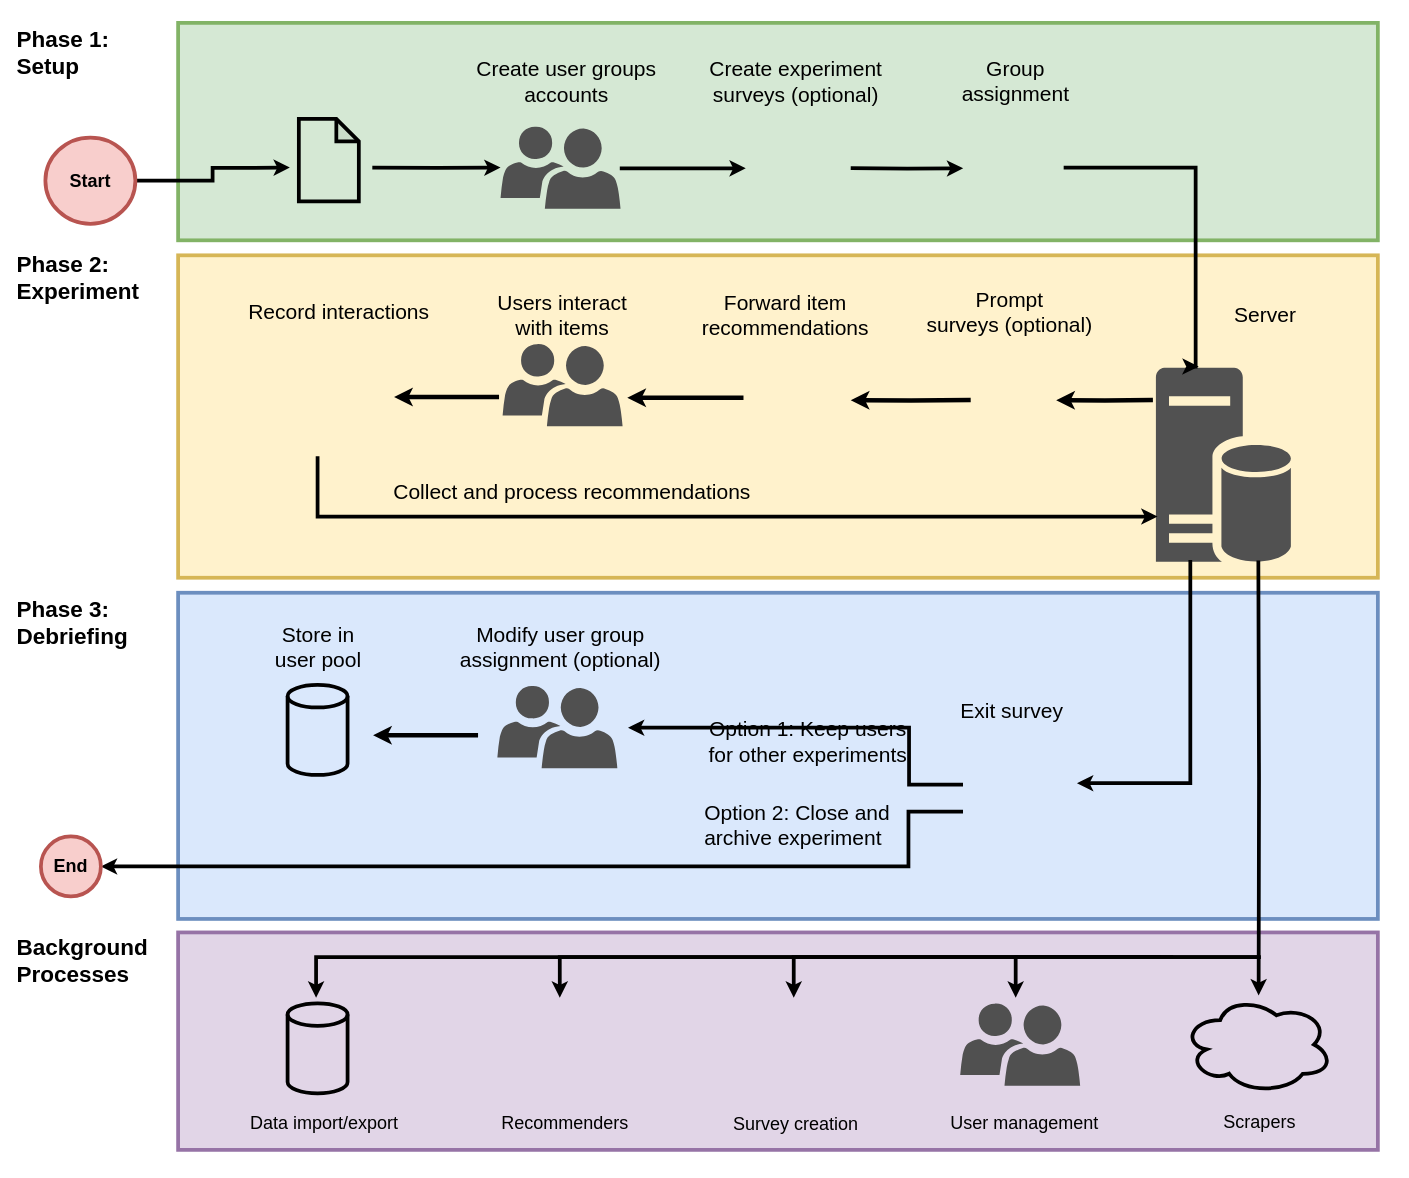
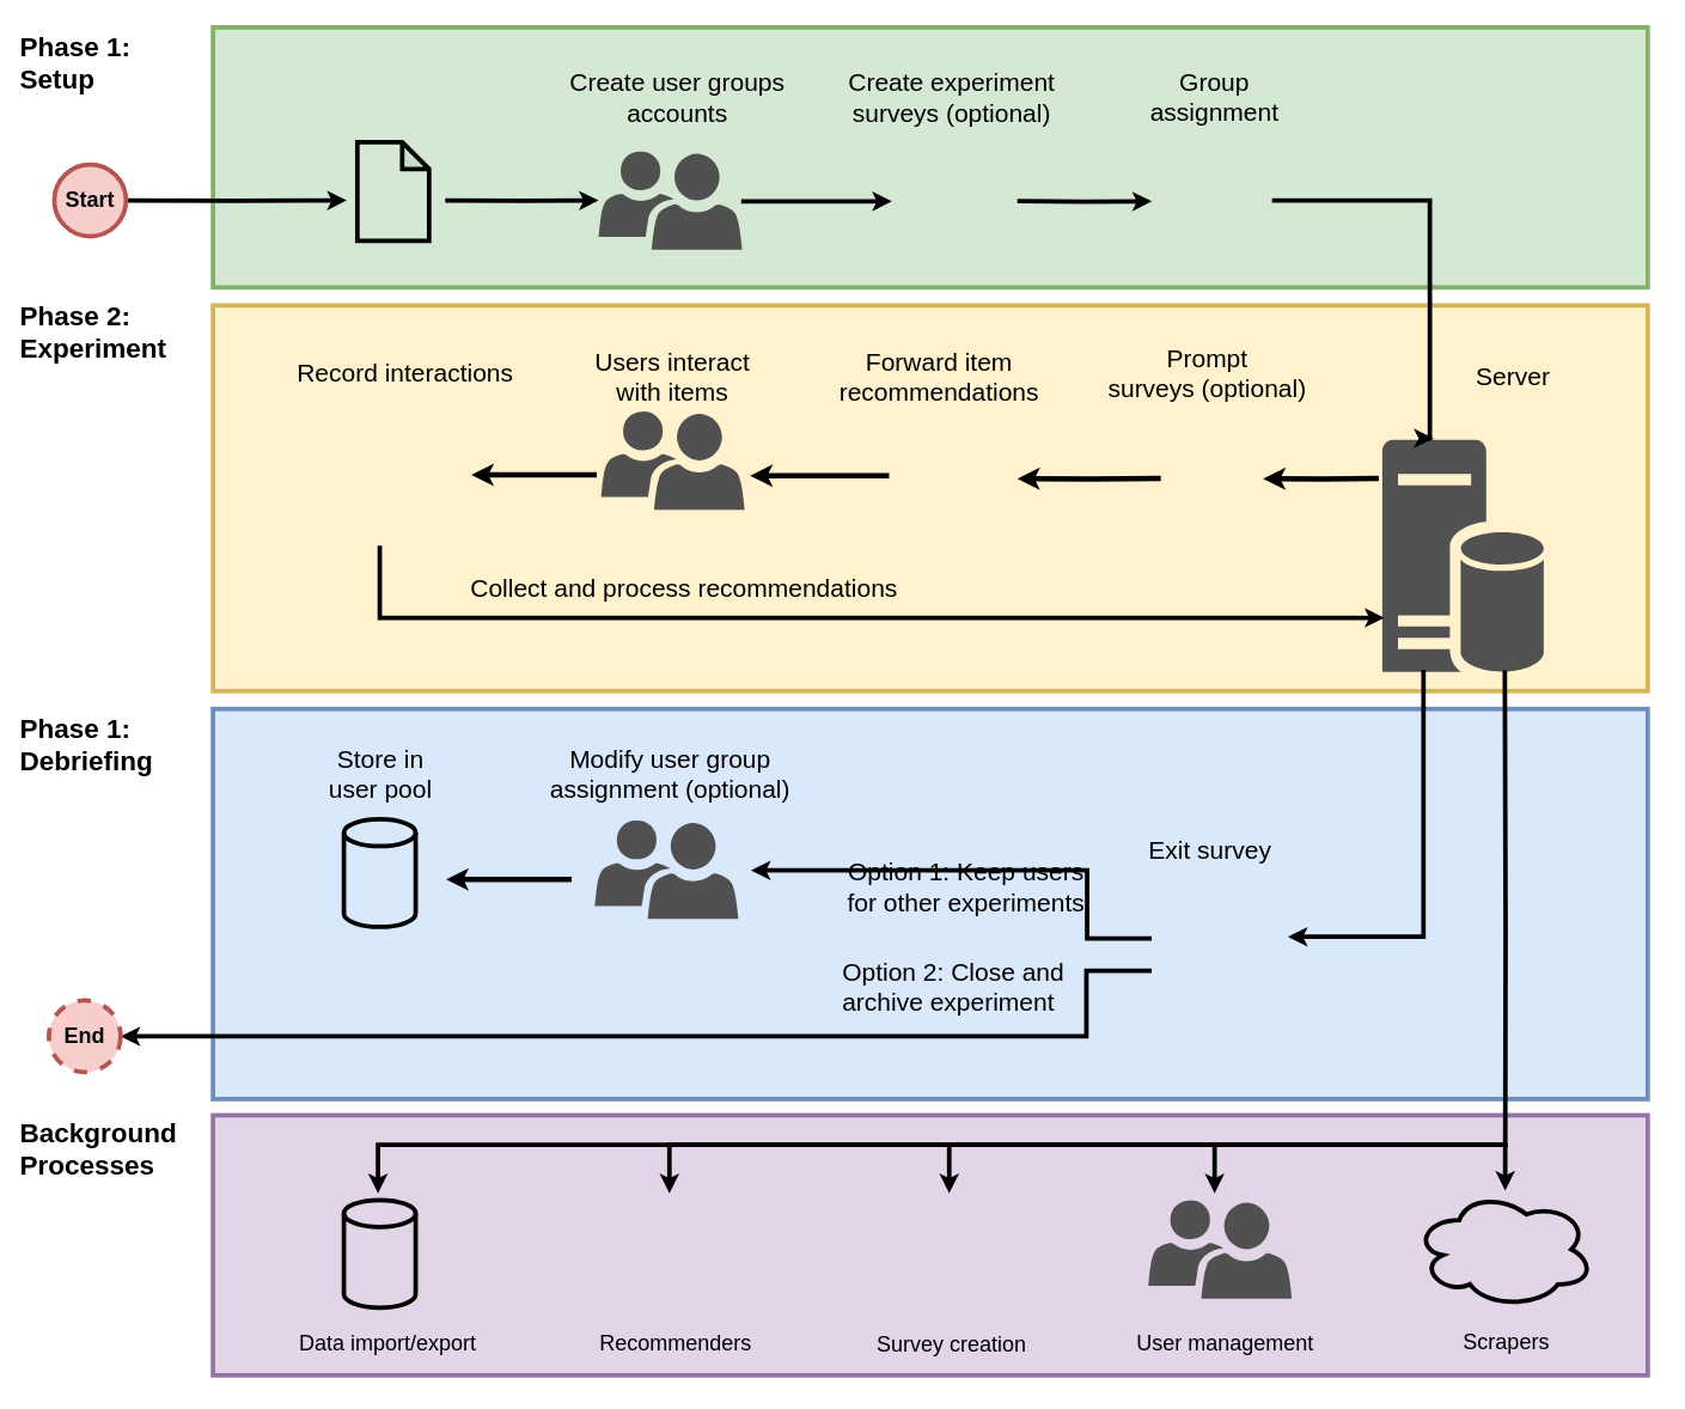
- <mxCell id="44" value="&lt;b&gt;&lt;font style=&quot;font-size: 24px&quot;&gt;Start&lt;/font&gt;&lt;/b&gt;" style="ellipse;whiteSpace=wrap;html=1;aspect=fixed;fillColor=#f8cecc;strokeColor=#b85450;strokeWidth=5;" parent="1" vertex="1"><mxGeometry x="60" y="183" width="120" height="115" as="geometry" /></mxCell>
+ <mxCell id="44" value="&lt;b&gt;&lt;font style=&quot;font-size: 24px&quot;&gt;Start&lt;/font&gt;&lt;/b&gt;" style="ellipse;whiteSpace=wrap;html=1;aspect=fixed;fillColor=#f8cecc;strokeColor=#b85450;strokeWidth=5;" parent="1" vertex="1"><mxGeometry x="60" y="183" width="80" height="80" as="geometry" /></mxCell>
- <mxCell id="23" value="&lt;font style=&quot;font-size: 30px;&quot;&gt;Phase 3:&lt;br&gt;Debriefing&lt;/font&gt;" style="text;html=1;align=left;verticalAlign=middle;whiteSpace=wrap;rounded=0;fontSize=14;fontStyle=1" parent="1" vertex="1"><mxGeometry x="20" y="790" width="400" height="80" as="geometry" /></mxCell>
+ <mxCell id="23" value="&lt;font style=&quot;font-size: 30px;&quot;&gt;Phase 1:&lt;br&gt;Debriefing&lt;/font&gt;" style="text;html=1;align=left;verticalAlign=middle;whiteSpace=wrap;rounded=0;fontSize=14;fontStyle=1" parent="1" vertex="1"><mxGeometry x="20" y="790" width="400" height="80" as="geometry" /></mxCell>
- <mxCell id="45" value="&lt;b&gt;&lt;font style=&quot;font-size: 24px&quot;&gt;End&lt;/font&gt;&lt;/b&gt;" style="ellipse;whiteSpace=wrap;html=1;aspect=fixed;fillColor=#f8cecc;strokeColor=#b85450;strokeWidth=5;" parent="1" vertex="1"><mxGeometry x="54" y="1115" width="80" height="80" as="geometry" /></mxCell>
+ <mxCell id="45" value="&lt;b&gt;&lt;font style=&quot;font-size: 24px&quot;&gt;End&lt;/font&gt;&lt;/b&gt;" style="ellipse;whiteSpace=wrap;html=1;aspect=fixed;fillColor=#f8cecc;strokeColor=#b85450;strokeWidth=5;dashed=1;" parent="1" vertex="1"><mxGeometry x="54" y="1115" width="80" height="80" as="geometry" /></mxCell>
